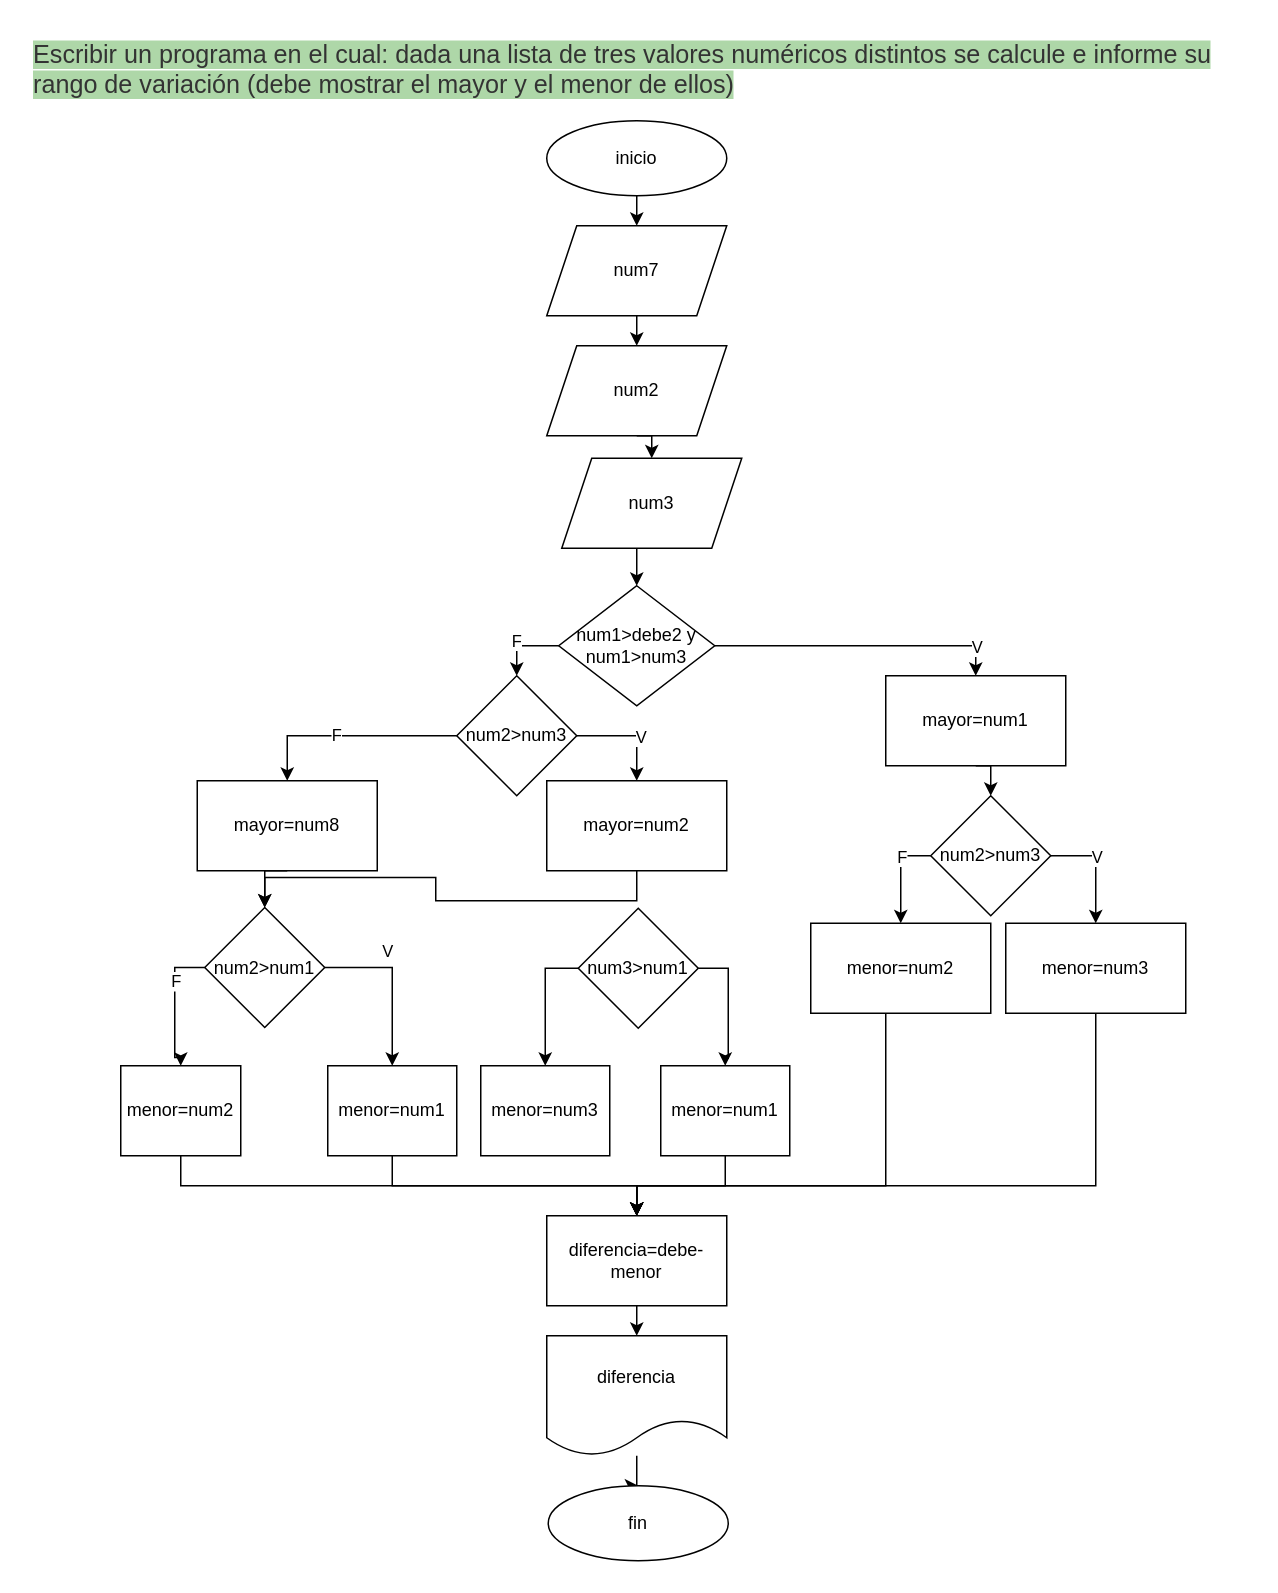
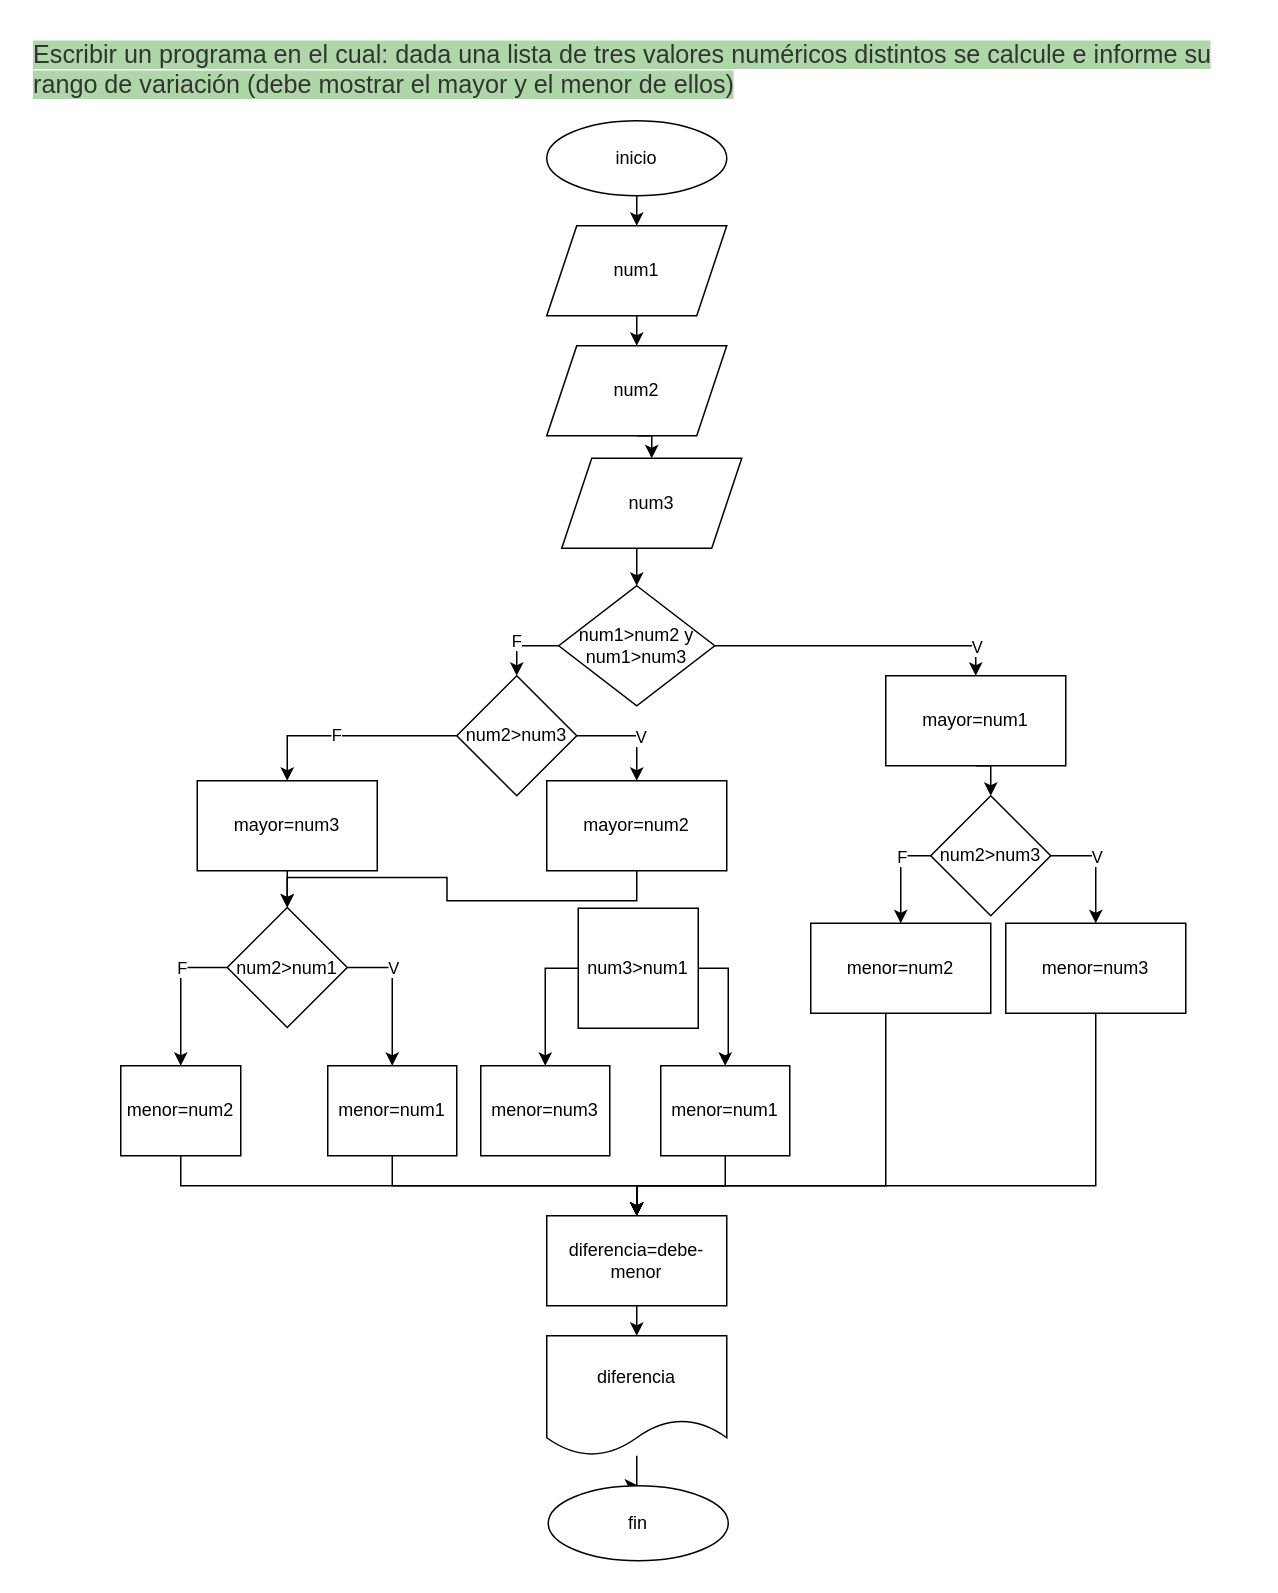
- <mxCell id="6" value="num7" style="shape=parallelogram;perimeter=parallelogramPerimeter;whiteSpace=wrap;html=1;fixedSize=1;" vertex="1" parent="1"><mxGeometry x="364" y="150" width="120" height="60" as="geometry" /></mxCell>
+ <mxCell id="6" value="num1" style="shape=parallelogram;perimeter=parallelogramPerimeter;whiteSpace=wrap;html=1;fixedSize=1;" vertex="1" parent="1"><mxGeometry x="364" y="150" width="120" height="60" as="geometry" /></mxCell>
- <mxCell id="15" value="num1&amp;gt;debe2 y num1&amp;gt;num3" style="rhombus;whiteSpace=wrap;html=1;" vertex="1" parent="1"><mxGeometry x="372" y="390" width="104" height="80" as="geometry" /></mxCell>
+ <mxCell id="15" value="num1&amp;gt;num2 y num1&amp;gt;num3" style="rhombus;whiteSpace=wrap;html=1;" vertex="1" parent="1"><mxGeometry x="372" y="390" width="104" height="80" as="geometry" /></mxCell>
- <mxCell id="26" value="mayor=num8" style="rounded=0;whiteSpace=wrap;html=1;" vertex="1" parent="1"><mxGeometry x="131" y="520" width="120" height="60" as="geometry" /></mxCell>
+ <mxCell id="26" value="mayor=num3" style="rounded=0;whiteSpace=wrap;html=1;" vertex="1" parent="1"><mxGeometry x="131" y="520" width="120" height="60" as="geometry" /></mxCell>
- <mxCell id="47" value="num2&amp;gt;num1" style="rhombus;whiteSpace=wrap;html=1;" vertex="1" parent="1"><mxGeometry x="136" y="604.5" width="80" height="80" as="geometry" /></mxCell>
+ <mxCell id="47" value="num2&amp;gt;num1" style="rhombus;whiteSpace=wrap;html=1;" vertex="1" parent="1"><mxGeometry x="151" y="604.5" width="80" height="80" as="geometry" /></mxCell>
- <mxCell id="50" value="num3&amp;gt;num1" style="rhombus;whiteSpace=wrap;html=1;" vertex="1" parent="1"><mxGeometry x="385" y="605" width="80" height="80" as="geometry" /></mxCell>
+ <mxCell id="50" value="num3&amp;gt;num1" style="whiteSpace=wrap;html=1;rounded=0;" vertex="1" parent="1"><mxGeometry x="385" y="605" width="80" height="80" as="geometry" /></mxCell>
